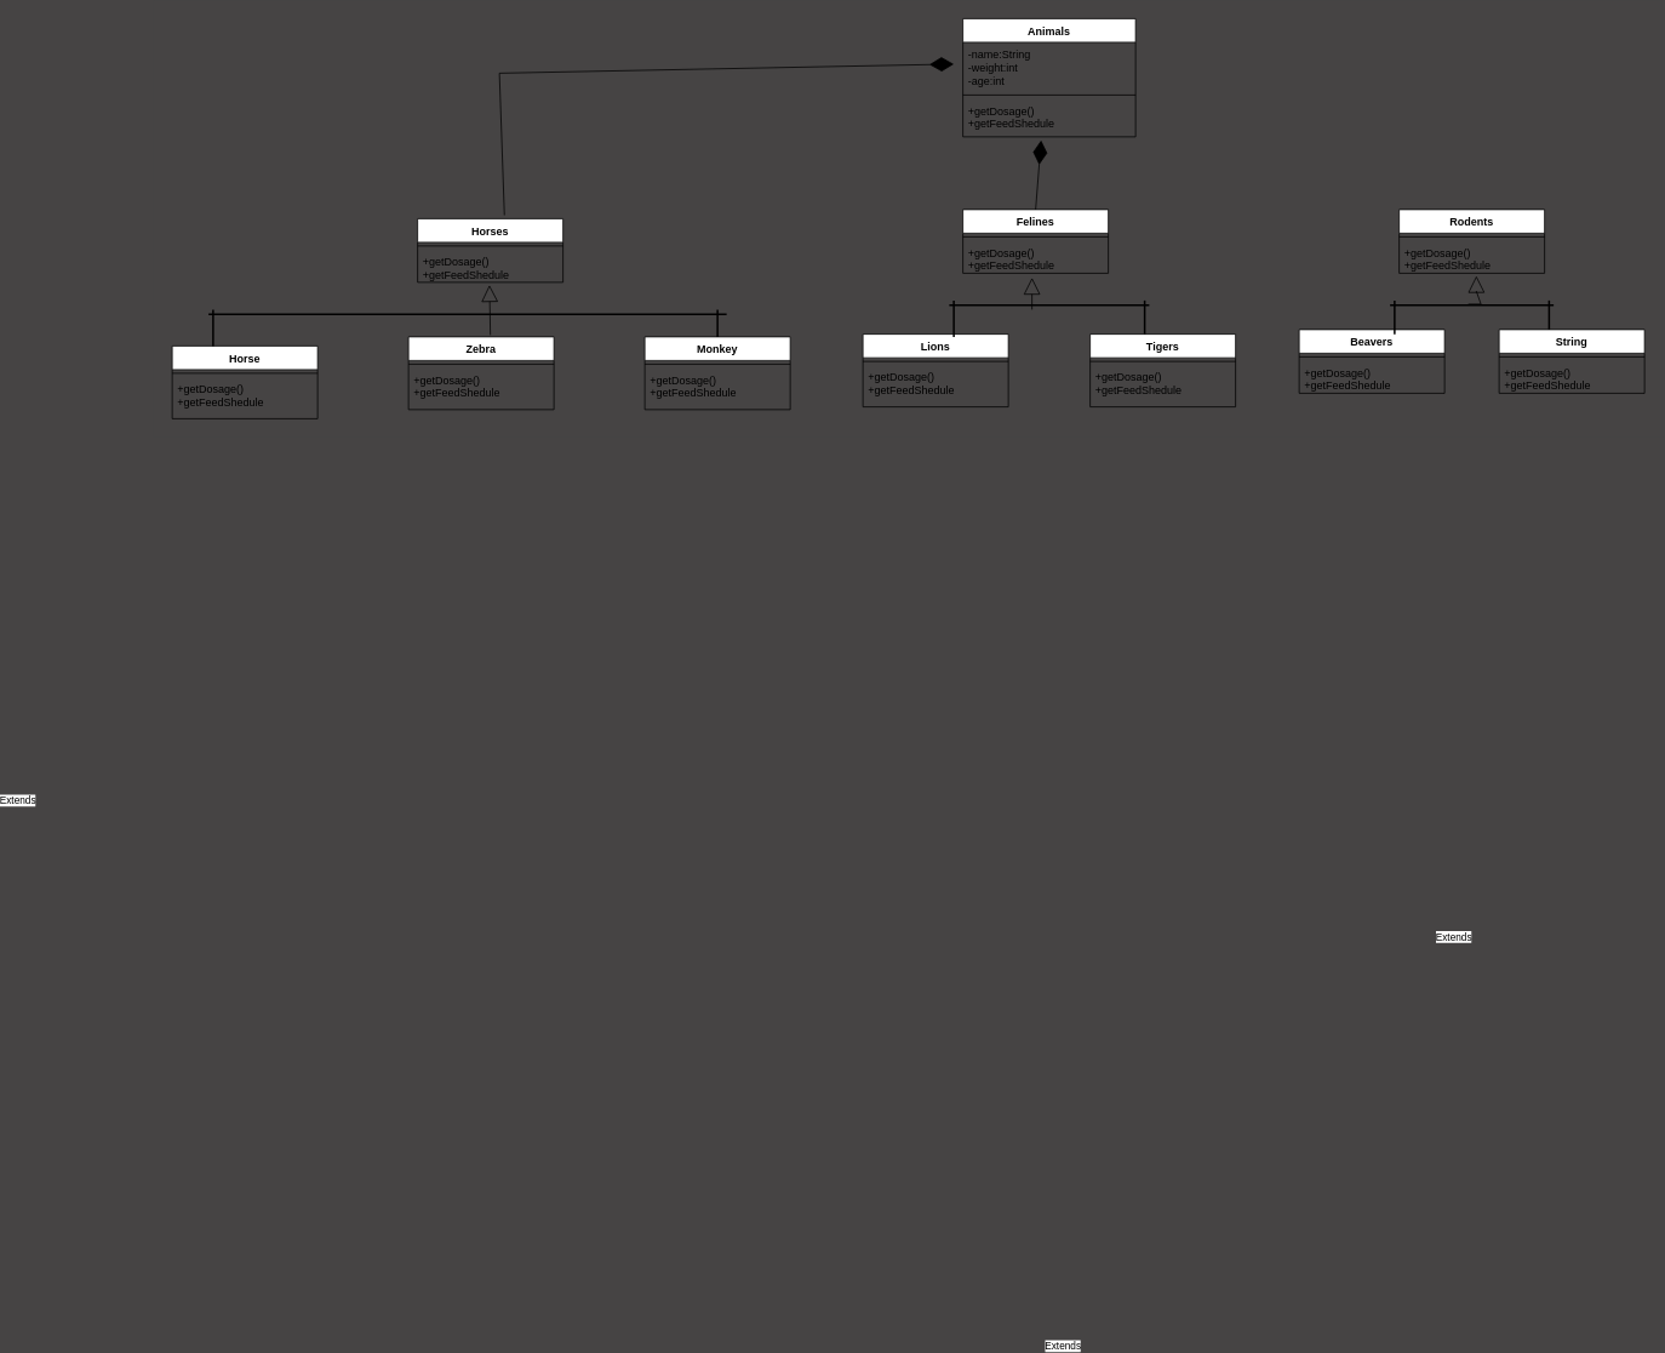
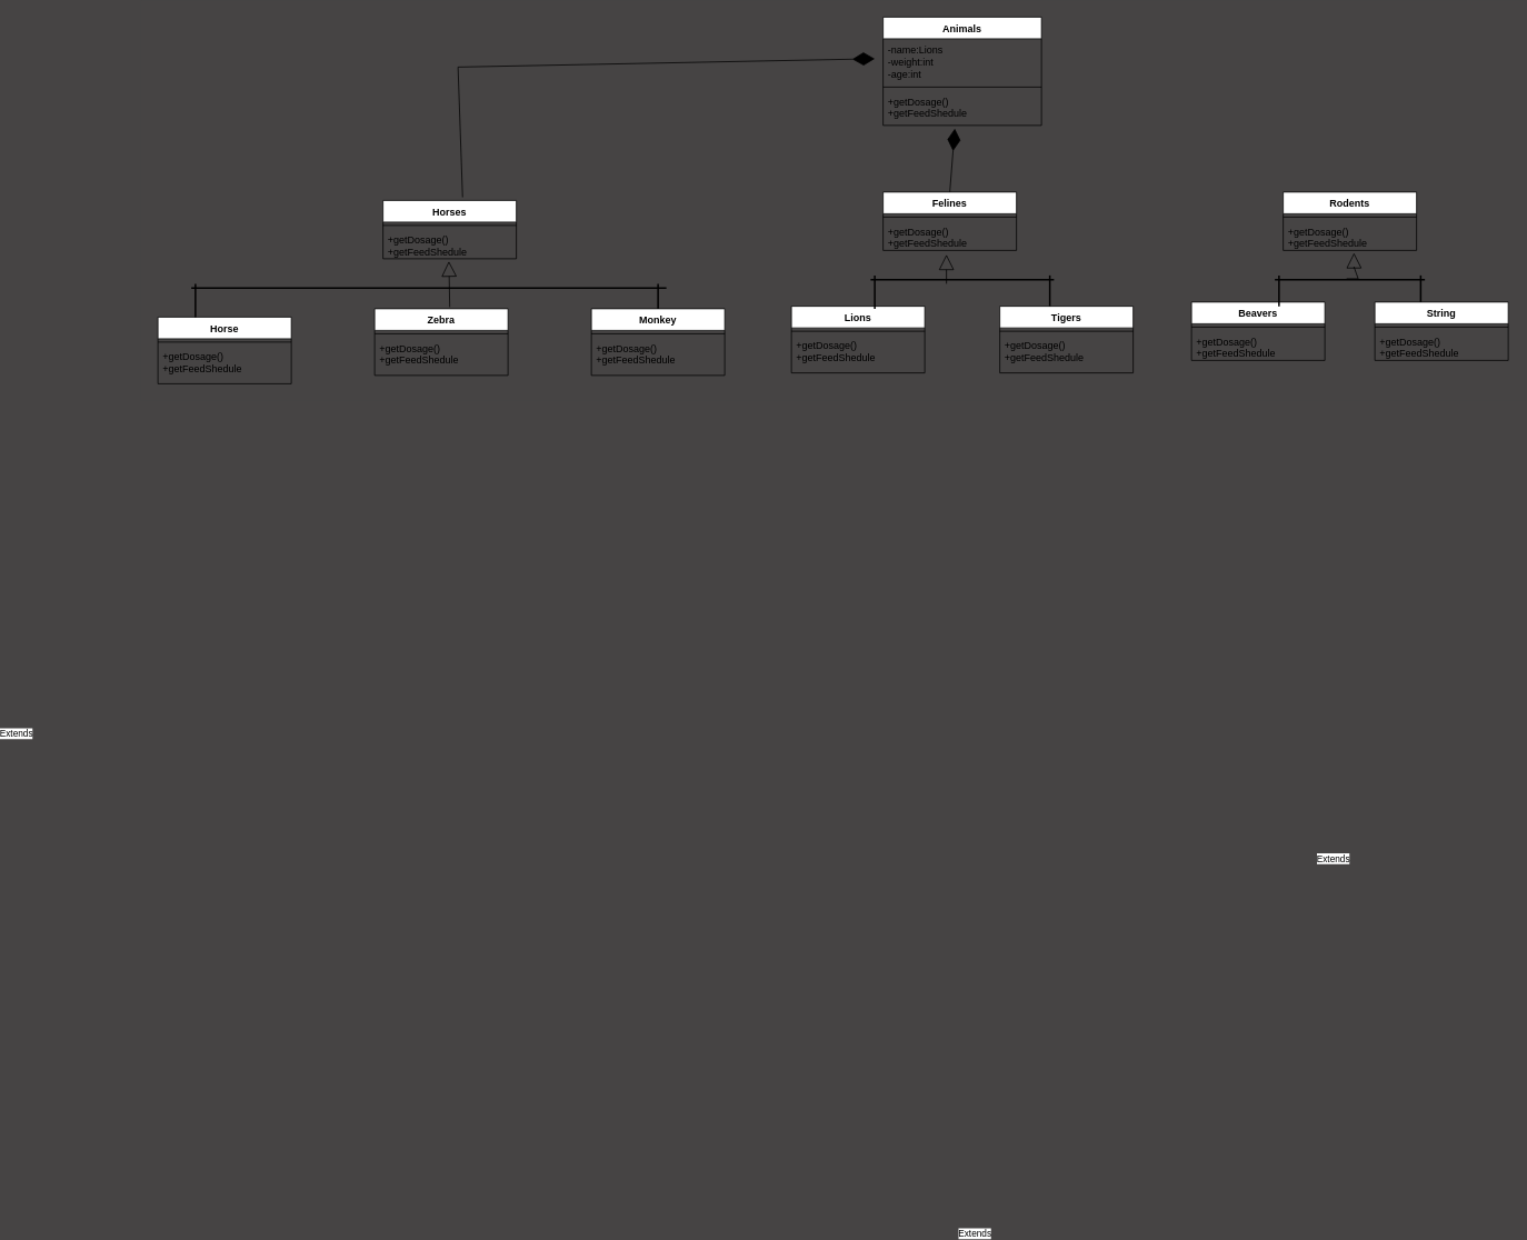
- <mxCell id="3" value="-name:String&lt;br&gt;-weight:int&lt;br&gt;-age:int" style="text;strokeColor=none;fillColor=none;align=left;verticalAlign=top;spacingLeft=4;spacingRight=4;overflow=hidden;rotatable=0;points=[[0,0.5],[1,0.5]];portConstraint=eastwest;whiteSpace=wrap;html=1;" vertex="1" parent="2"><mxGeometry y="26" width="190" height="54" as="geometry" /></mxCell>
+ <mxCell id="3" value="-name:Lions&lt;br&gt;-weight:int&lt;br&gt;-age:int" style="text;strokeColor=none;fillColor=none;align=left;verticalAlign=top;spacingLeft=4;spacingRight=4;overflow=hidden;rotatable=0;points=[[0,0.5],[1,0.5]];portConstraint=eastwest;whiteSpace=wrap;html=1;" vertex="1" parent="2"><mxGeometry y="26" width="190" height="54" as="geometry" /></mxCell>
